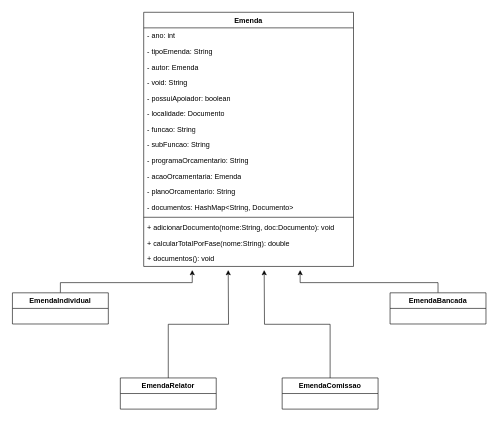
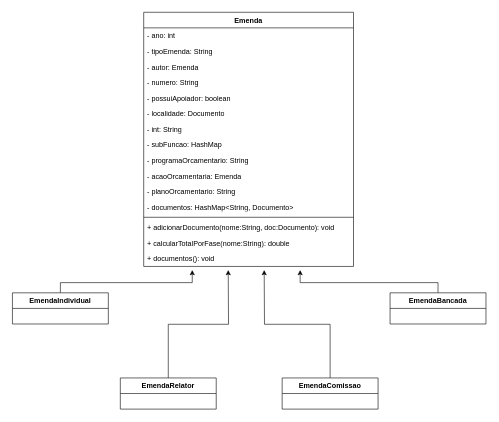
- <mxCell id="6" value="- void: String" style="text;strokeColor=none;fillColor=none;align=left;verticalAlign=top;spacingLeft=4;spacingRight=4;overflow=hidden;rotatable=0;points=[[0,0.5],[1,0.5]];portConstraint=eastwest;whiteSpace=wrap;html=1;" vertex="1" parent="2"><mxGeometry y="104" width="350" height="26" as="geometry" /></mxCell>
+ <mxCell id="6" value="- numero: String" style="text;strokeColor=none;fillColor=none;align=left;verticalAlign=top;spacingLeft=4;spacingRight=4;overflow=hidden;rotatable=0;points=[[0,0.5],[1,0.5]];portConstraint=eastwest;whiteSpace=wrap;html=1;" vertex="1" parent="2"><mxGeometry y="104" width="350" height="26" as="geometry" /></mxCell>
- <mxCell id="9" value="- funcao: String" style="text;strokeColor=none;fillColor=none;align=left;verticalAlign=top;spacingLeft=4;spacingRight=4;overflow=hidden;rotatable=0;points=[[0,0.5],[1,0.5]];portConstraint=eastwest;whiteSpace=wrap;html=1;" vertex="1" parent="2"><mxGeometry y="182" width="350" height="26" as="geometry" /></mxCell>
+ <mxCell id="9" value="- int: String" style="text;strokeColor=none;fillColor=none;align=left;verticalAlign=top;spacingLeft=4;spacingRight=4;overflow=hidden;rotatable=0;points=[[0,0.5],[1,0.5]];portConstraint=eastwest;whiteSpace=wrap;html=1;" vertex="1" parent="2"><mxGeometry y="182" width="350" height="26" as="geometry" /></mxCell>
- <mxCell id="10" value="- subFuncao: String" style="text;strokeColor=none;fillColor=none;align=left;verticalAlign=top;spacingLeft=4;spacingRight=4;overflow=hidden;rotatable=0;points=[[0,0.5],[1,0.5]];portConstraint=eastwest;whiteSpace=wrap;html=1;" vertex="1" parent="2"><mxGeometry y="208" width="350" height="26" as="geometry" /></mxCell>
+ <mxCell id="10" value="- subFuncao: HashMap" style="text;strokeColor=none;fillColor=none;align=left;verticalAlign=top;spacingLeft=4;spacingRight=4;overflow=hidden;rotatable=0;points=[[0,0.5],[1,0.5]];portConstraint=eastwest;whiteSpace=wrap;html=1;" vertex="1" parent="2"><mxGeometry y="208" width="350" height="26" as="geometry" /></mxCell>
